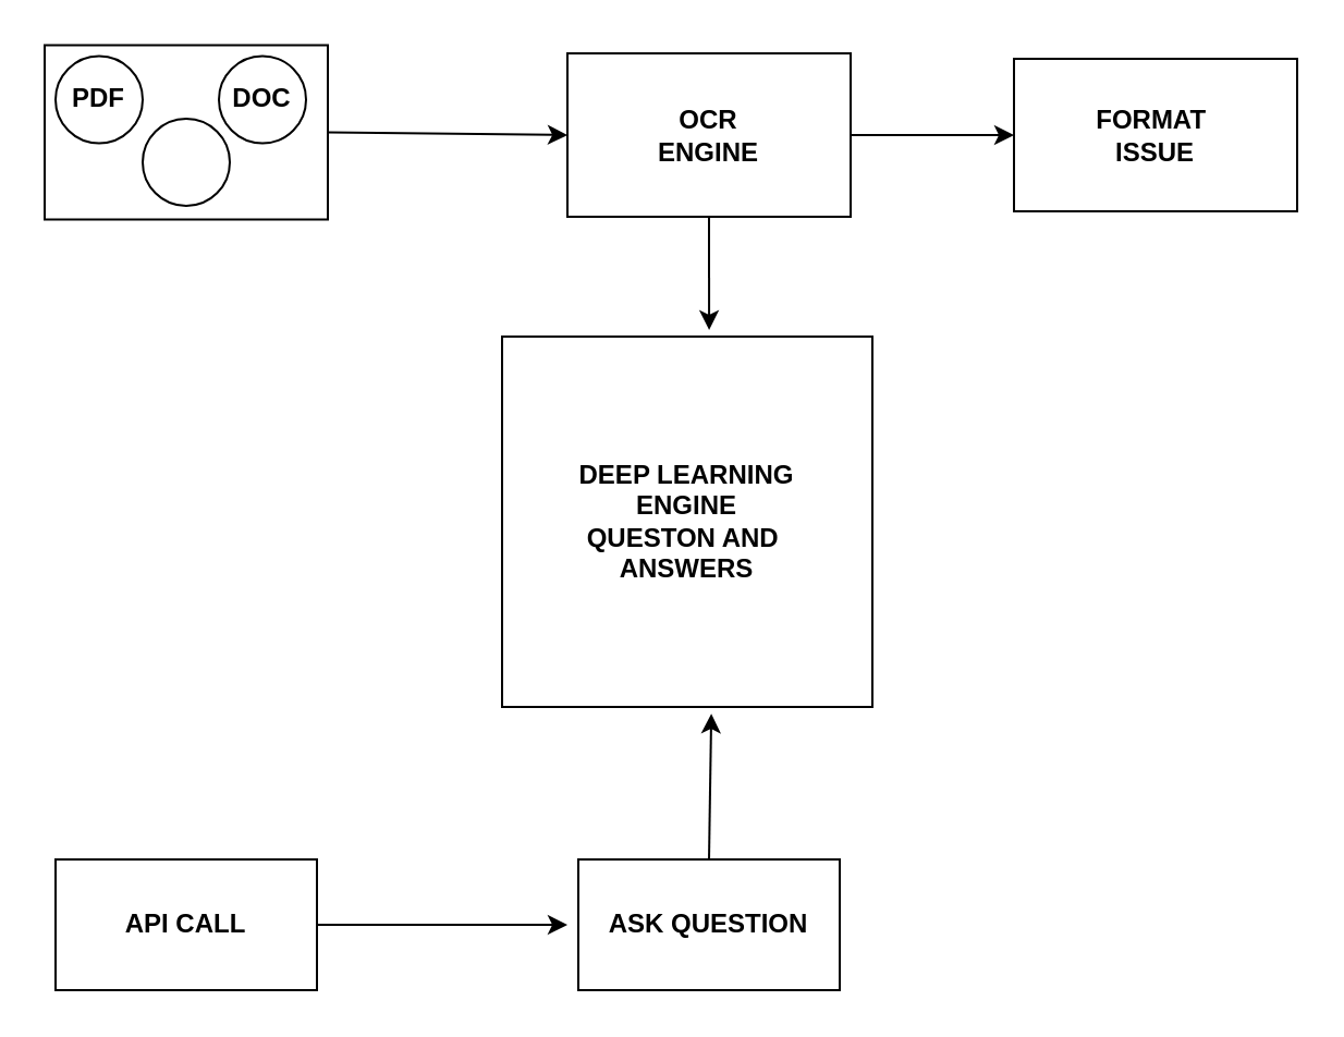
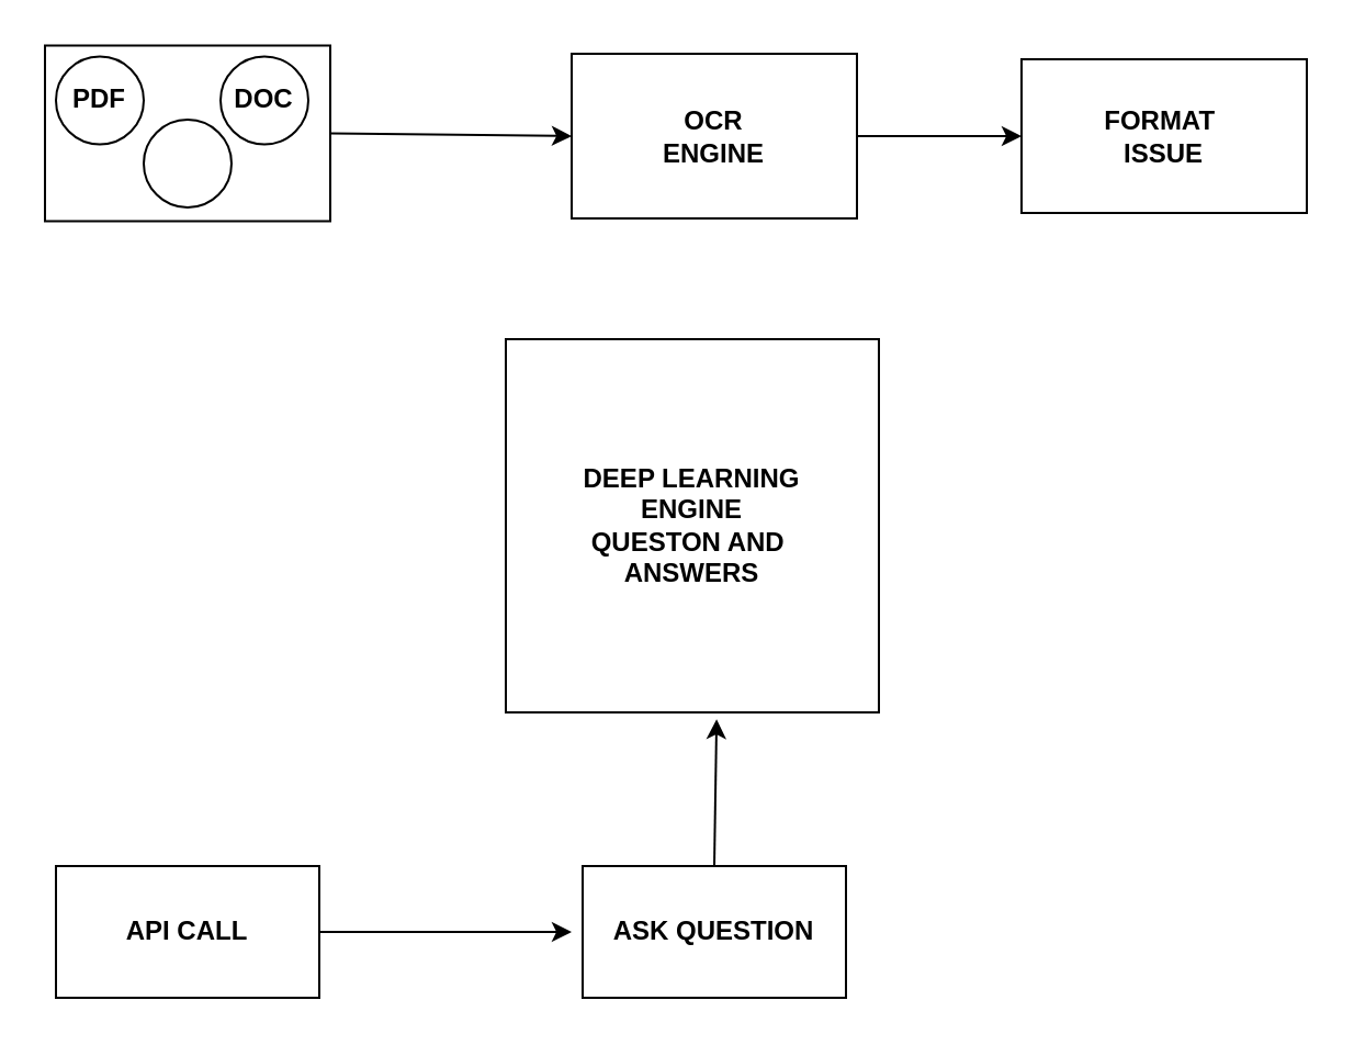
- <mxCell id="13" value="" style="endArrow=classic;html=1;rounded=0;exitX=0.5;exitY=1;exitDx=0;exitDy=0;entryX=0.559;entryY=-0.018;entryDx=0;entryDy=0;entryPerimeter=0;" edge="1" parent="1" source="2" target="6"><mxGeometry width="50" height="50" relative="1" as="geometry"><mxPoint x="330" y="284" as="sourcePoint" /><mxPoint x="380" y="234" as="targetPoint" /></mxGeometry></mxCell>
